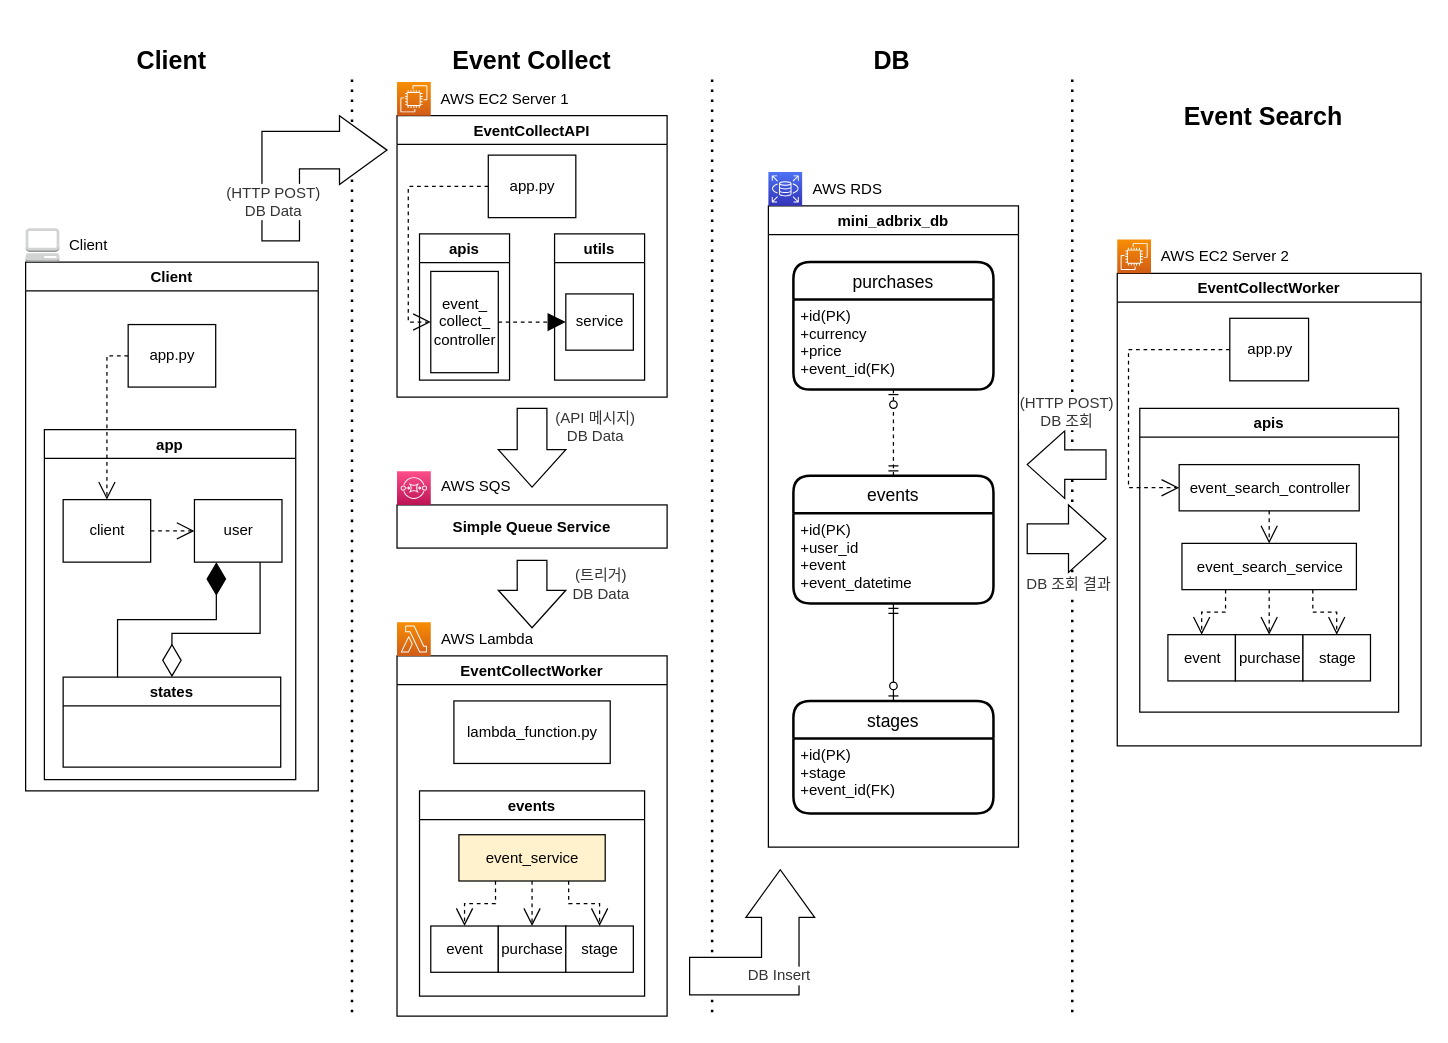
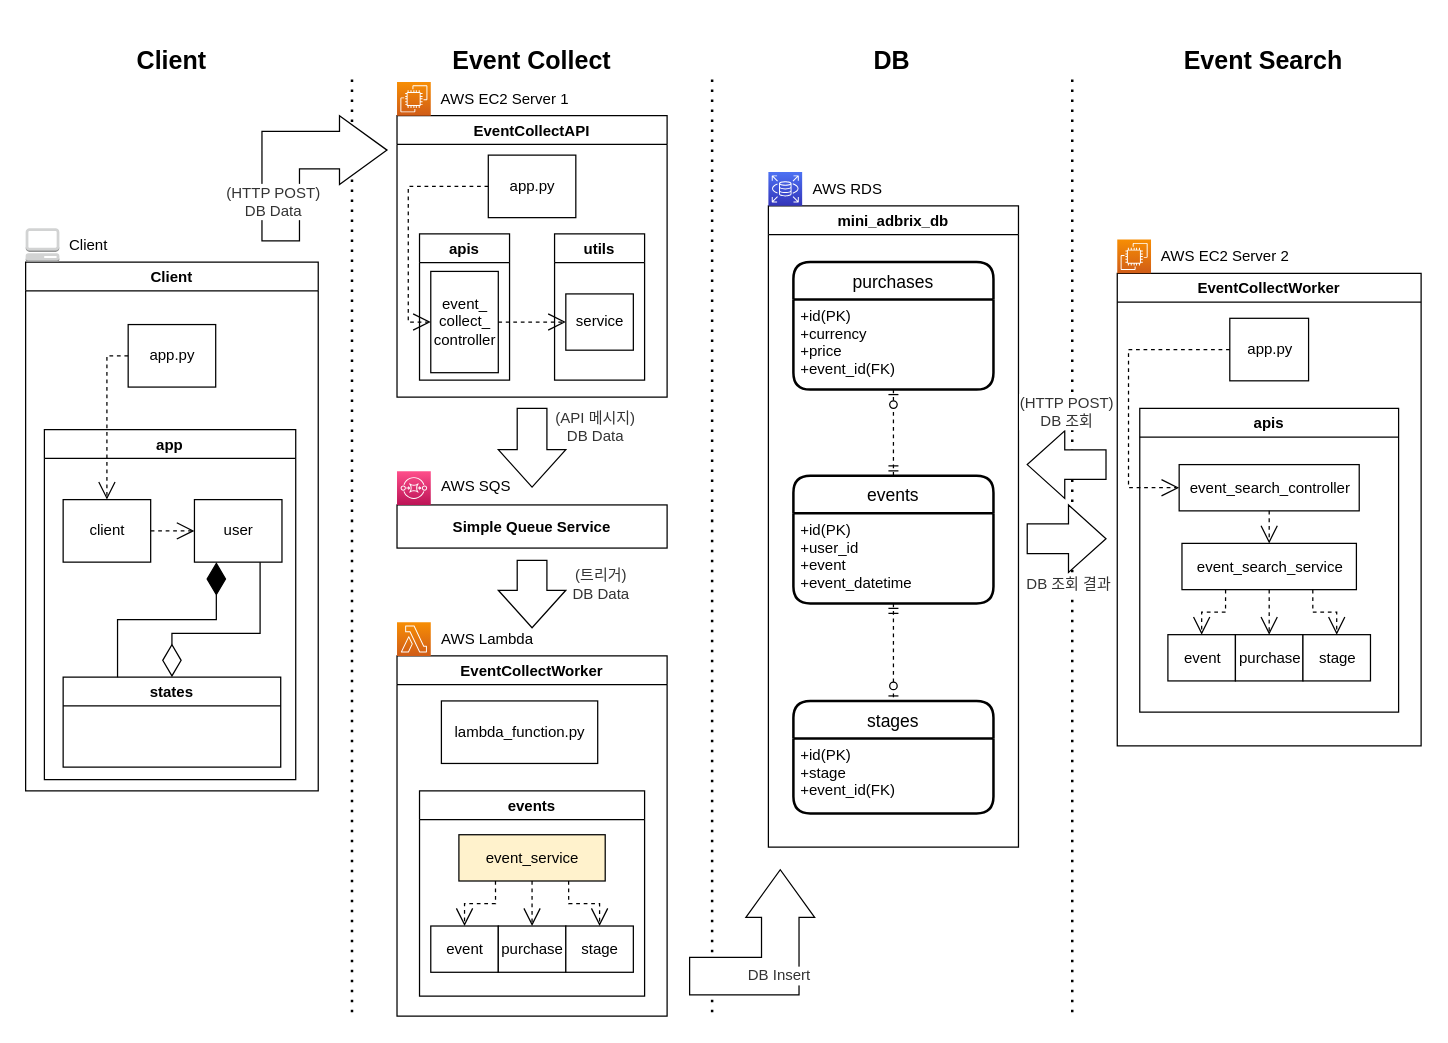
- <mxCell id="61" value="&lt;b&gt;&lt;font style=&quot;font-size: 20px&quot;&gt;Event Search&lt;/font&gt;&lt;/b&gt;" style="text;html=1;strokeColor=none;fillColor=none;align=center;verticalAlign=middle;whiteSpace=wrap;rounded=0;" parent="1" vertex="1"><mxGeometry x="938" y="65" width="144" height="54" as="geometry" /></mxCell>
+ <mxCell id="61" value="&lt;b&gt;&lt;font style=&quot;font-size: 20px&quot;&gt;Event Search&lt;/font&gt;&lt;/b&gt;" style="text;html=1;strokeColor=none;fillColor=none;align=center;verticalAlign=middle;whiteSpace=wrap;rounded=0;" parent="1" vertex="1"><mxGeometry x="938" width="144" height="54" as="geometry" y="20" /></mxCell>
- <mxCell id="19" value="" style="endArrow=block;endFill=1;endSize=12;html=1;rounded=0;dashed=1;exitX=1;exitY=0.5;exitDx=0;exitDy=0;entryX=0;entryY=0.5;entryDx=0;entryDy=0;" parent="14" source="16" target="18" edge="1"><mxGeometry width="160" relative="1" as="geometry"><mxPoint x="279" y="202.5" as="sourcePoint" /><mxPoint x="439" y="202.5" as="targetPoint" /></mxGeometry></mxCell>
+ <mxCell id="19" value="" style="endArrow=open;endFill=1;endSize=12;html=1;rounded=0;dashed=1;exitX=1;exitY=0.5;exitDx=0;exitDy=0;entryX=0;entryY=0.5;entryDx=0;entryDy=0;" parent="14" source="16" target="18" edge="1"><mxGeometry width="160" relative="1" as="geometry"><mxPoint x="279" y="202.5" as="sourcePoint" /><mxPoint x="439" y="202.5" as="targetPoint" /></mxGeometry></mxCell>
- <mxCell id="55" value="" style="fontSize=12;html=1;endArrow=ERzeroToOne;startArrow=ERmandOne;rounded=0;dashed=0;entryX=0.5;entryY=0;entryDx=0;entryDy=0;exitX=0.5;exitY=1;exitDx=0;exitDy=0;" parent="47" source="49" target="52" edge="1"><mxGeometry width="100" height="100" relative="1" as="geometry"><mxPoint x="-99" y="343" as="sourcePoint" /><mxPoint x="1" y="243" as="targetPoint" /></mxGeometry></mxCell>
+ <mxCell id="55" value="" style="fontSize=12;html=1;endArrow=ERzeroToOne;startArrow=ERmandOne;rounded=0;dashed=1;entryX=0.5;entryY=0;entryDx=0;entryDy=0;exitX=0.5;exitY=1;exitDx=0;exitDy=0;" parent="47" source="49" target="52" edge="1"><mxGeometry width="100" height="100" relative="1" as="geometry"><mxPoint x="-99" y="343" as="sourcePoint" /><mxPoint x="1" y="243" as="targetPoint" /></mxGeometry></mxCell>
- <mxCell id="33" value="lambda_function.py" style="html=1;" parent="24" vertex="1"><mxGeometry x="45.5" y="36" width="125" height="50" as="geometry" /></mxCell>
+ <mxCell id="33" value="lambda_function.py" style="html=1;" parent="24" vertex="1"><mxGeometry x="35.5" y="36" width="125" height="50" as="geometry" /></mxCell>
